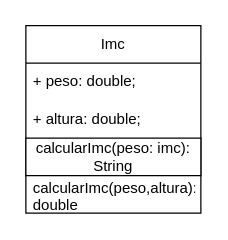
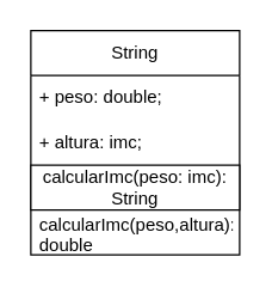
- <mxCell id="2" value="Imc" style="swimlane;fontStyle=0;childLayout=stackLayout;horizontal=1;startSize=30;horizontalStack=0;resizeParent=1;resizeParentMax=0;resizeLast=0;collapsible=1;marginBottom=0;whiteSpace=wrap;html=1;" vertex="1" parent="1"><mxGeometry x="20" y="20" width="140" height="150" as="geometry"><mxRectangle x="340" y="250" width="60" height="30" as="alternateBounds" /></mxGeometry></mxCell>
+ <mxCell id="2" value="String" style="swimlane;fontStyle=0;childLayout=stackLayout;horizontal=1;startSize=30;horizontalStack=0;resizeParent=1;resizeParentMax=0;resizeLast=0;collapsible=1;marginBottom=0;whiteSpace=wrap;html=1;" vertex="1" parent="1"><mxGeometry x="20" y="20" width="140" height="150" as="geometry"><mxRectangle x="340" y="250" width="60" height="30" as="alternateBounds" /></mxGeometry></mxCell>
- <mxCell id="4" value="+ altura: double;" style="text;strokeColor=none;fillColor=none;align=left;verticalAlign=middle;spacingLeft=4;spacingRight=4;overflow=hidden;points=[[0,0.5],[1,0.5]];portConstraint=eastwest;rotatable=0;whiteSpace=wrap;html=1;" vertex="1" parent="2"><mxGeometry y="60" width="140" height="30" as="geometry" /></mxCell>
+ <mxCell id="4" value="+ altura: imc;" style="text;strokeColor=none;fillColor=none;align=left;verticalAlign=middle;spacingLeft=4;spacingRight=4;overflow=hidden;points=[[0,0.5],[1,0.5]];portConstraint=eastwest;rotatable=0;whiteSpace=wrap;html=1;" vertex="1" parent="2"><mxGeometry y="60" width="140" height="30" as="geometry" /></mxCell>
